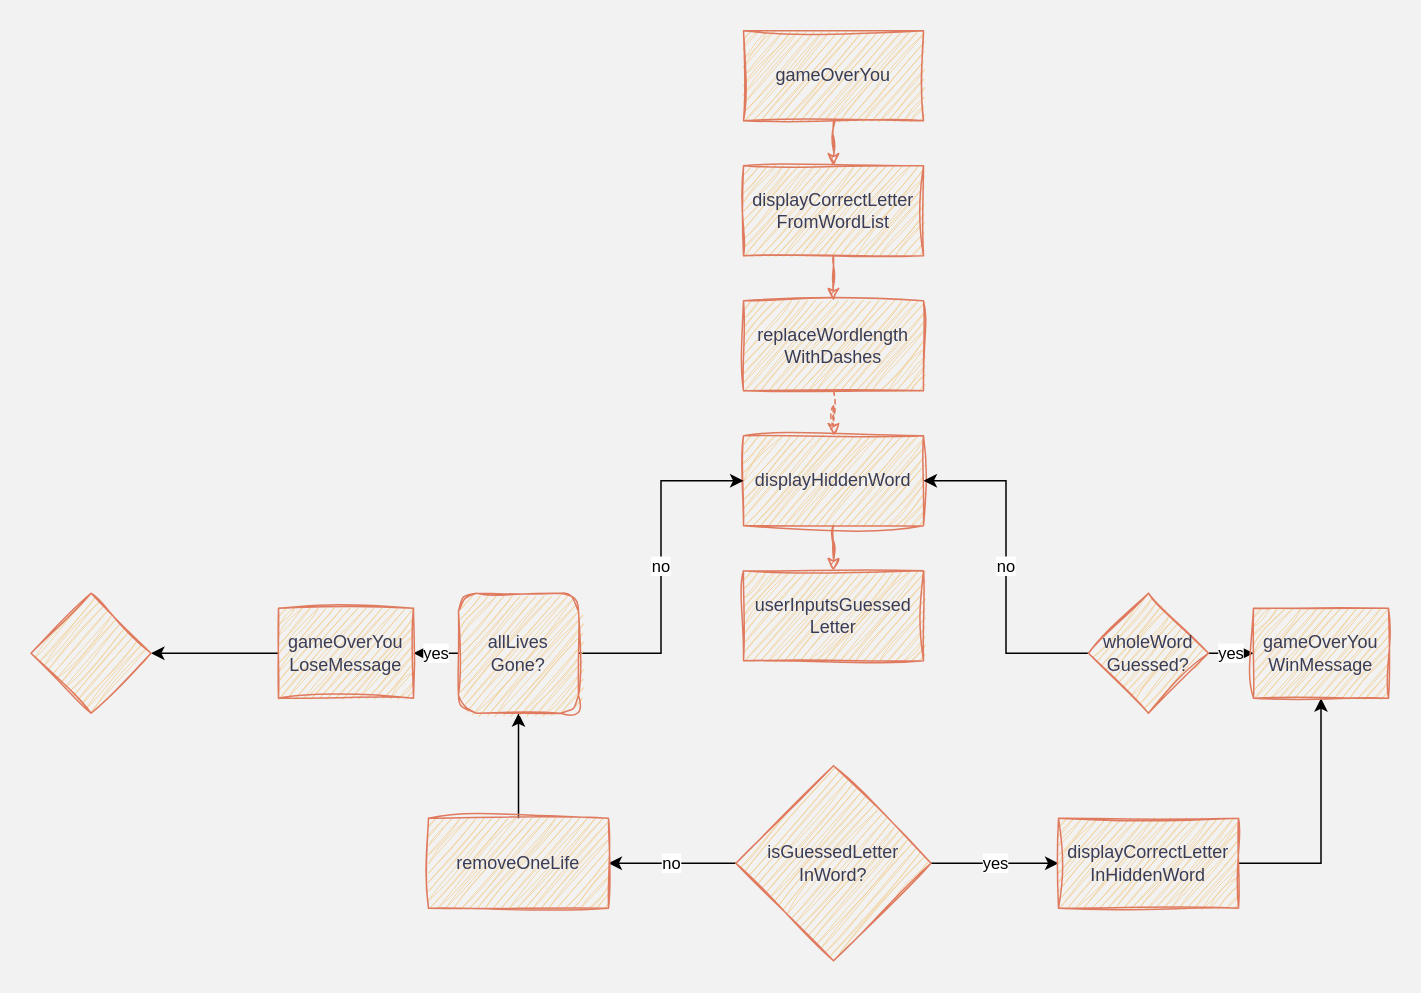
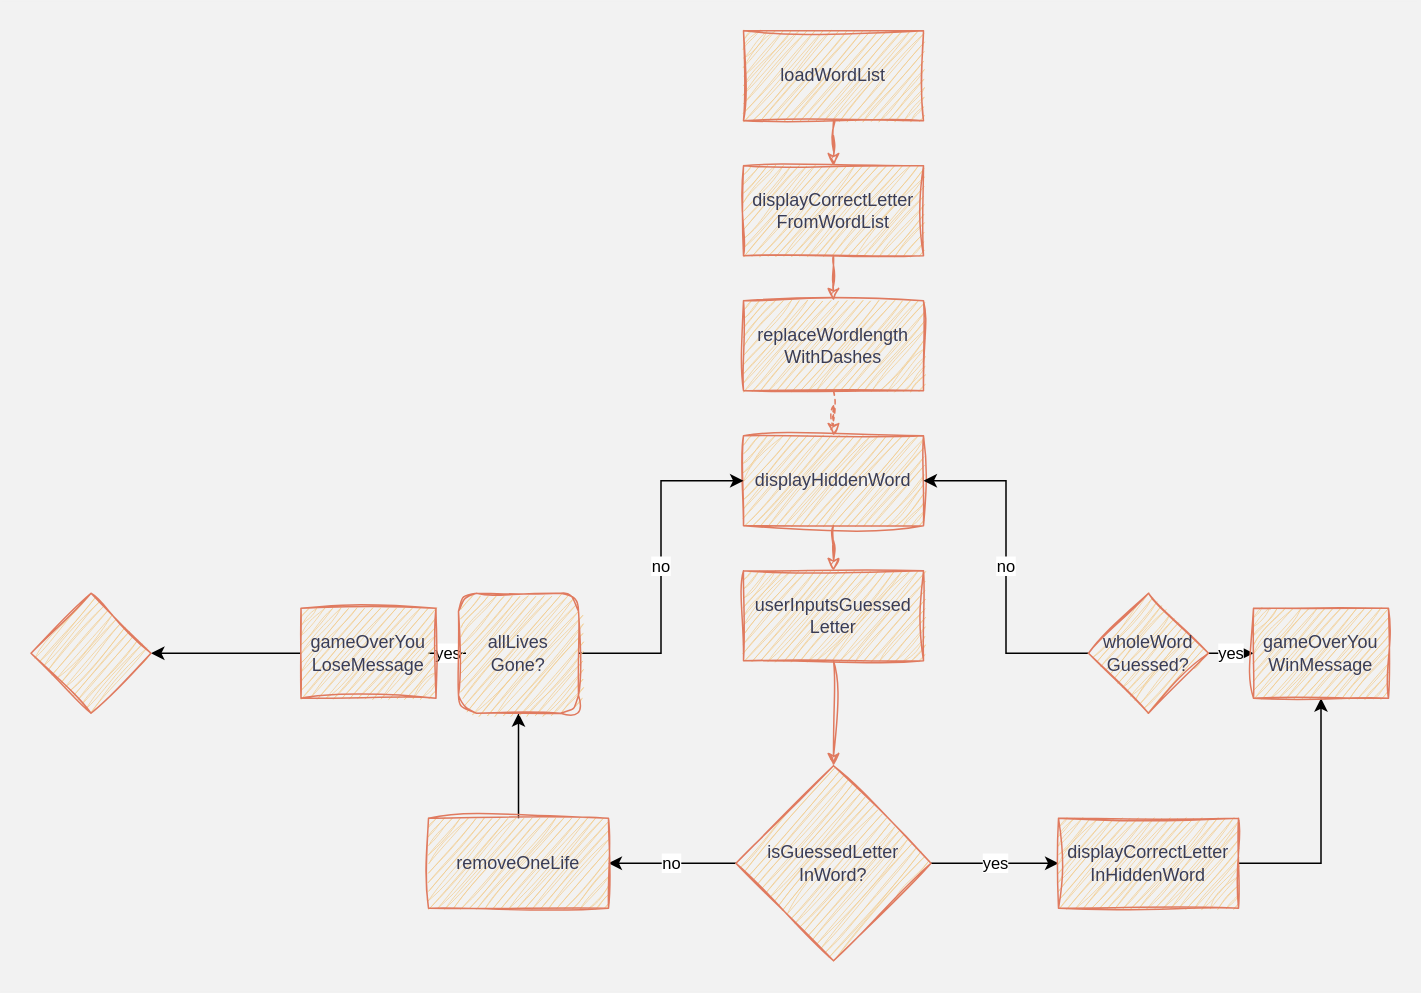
- <mxCell id="3" value="gameOverYou" style="rounded=0;whiteSpace=wrap;html=1;sketch=1;curveFitting=1;jiggle=2;labelBackgroundColor=none;fillColor=#F2CC8F;strokeColor=#E07A5F;fontColor=#393C56;" vertex="1" parent="1"><mxGeometry x="495" y="20" width="120" height="60" as="geometry" /></mxCell>
+ <mxCell id="3" value="loadWordList" style="rounded=0;whiteSpace=wrap;html=1;sketch=1;curveFitting=1;jiggle=2;labelBackgroundColor=none;fillColor=#F2CC8F;strokeColor=#E07A5F;fontColor=#393C56;" vertex="1" parent="1"><mxGeometry x="495" y="20" width="120" height="60" as="geometry" /></mxCell>
- <mxCell id="23" value="gameOverYou&lt;div&gt;LoseMessage&lt;/div&gt;" style="whiteSpace=wrap;html=1;fillColor=#F2CC8F;strokeColor=#E07A5F;fontColor=#393C56;rounded=0;sketch=1;curveFitting=1;jiggle=2;labelBackgroundColor=none;" vertex="1" parent="1"><mxGeometry x="185" y="405" width="90" height="60" as="geometry" /></mxCell>
+ <mxCell id="23" value="gameOverYou&lt;div&gt;LoseMessage&lt;/div&gt;" style="whiteSpace=wrap;html=1;fillColor=#F2CC8F;strokeColor=#E07A5F;fontColor=#393C56;rounded=0;sketch=1;curveFitting=1;jiggle=2;labelBackgroundColor=none;" vertex="1" parent="1"><mxGeometry x="200" y="405" width="90" height="60" as="geometry" /></mxCell>
+ <mxCell id="10" value="" style="edgeStyle=orthogonalEdgeStyle;rounded=0;orthogonalLoop=1;jettySize=auto;html=1;sketch=1;curveFitting=1;jiggle=2;labelBackgroundColor=none;strokeColor=#E07A5F;fontColor=default;" edge="1" parent="1" source="11" target="14"><mxGeometry relative="1" as="geometry" /></mxCell>
